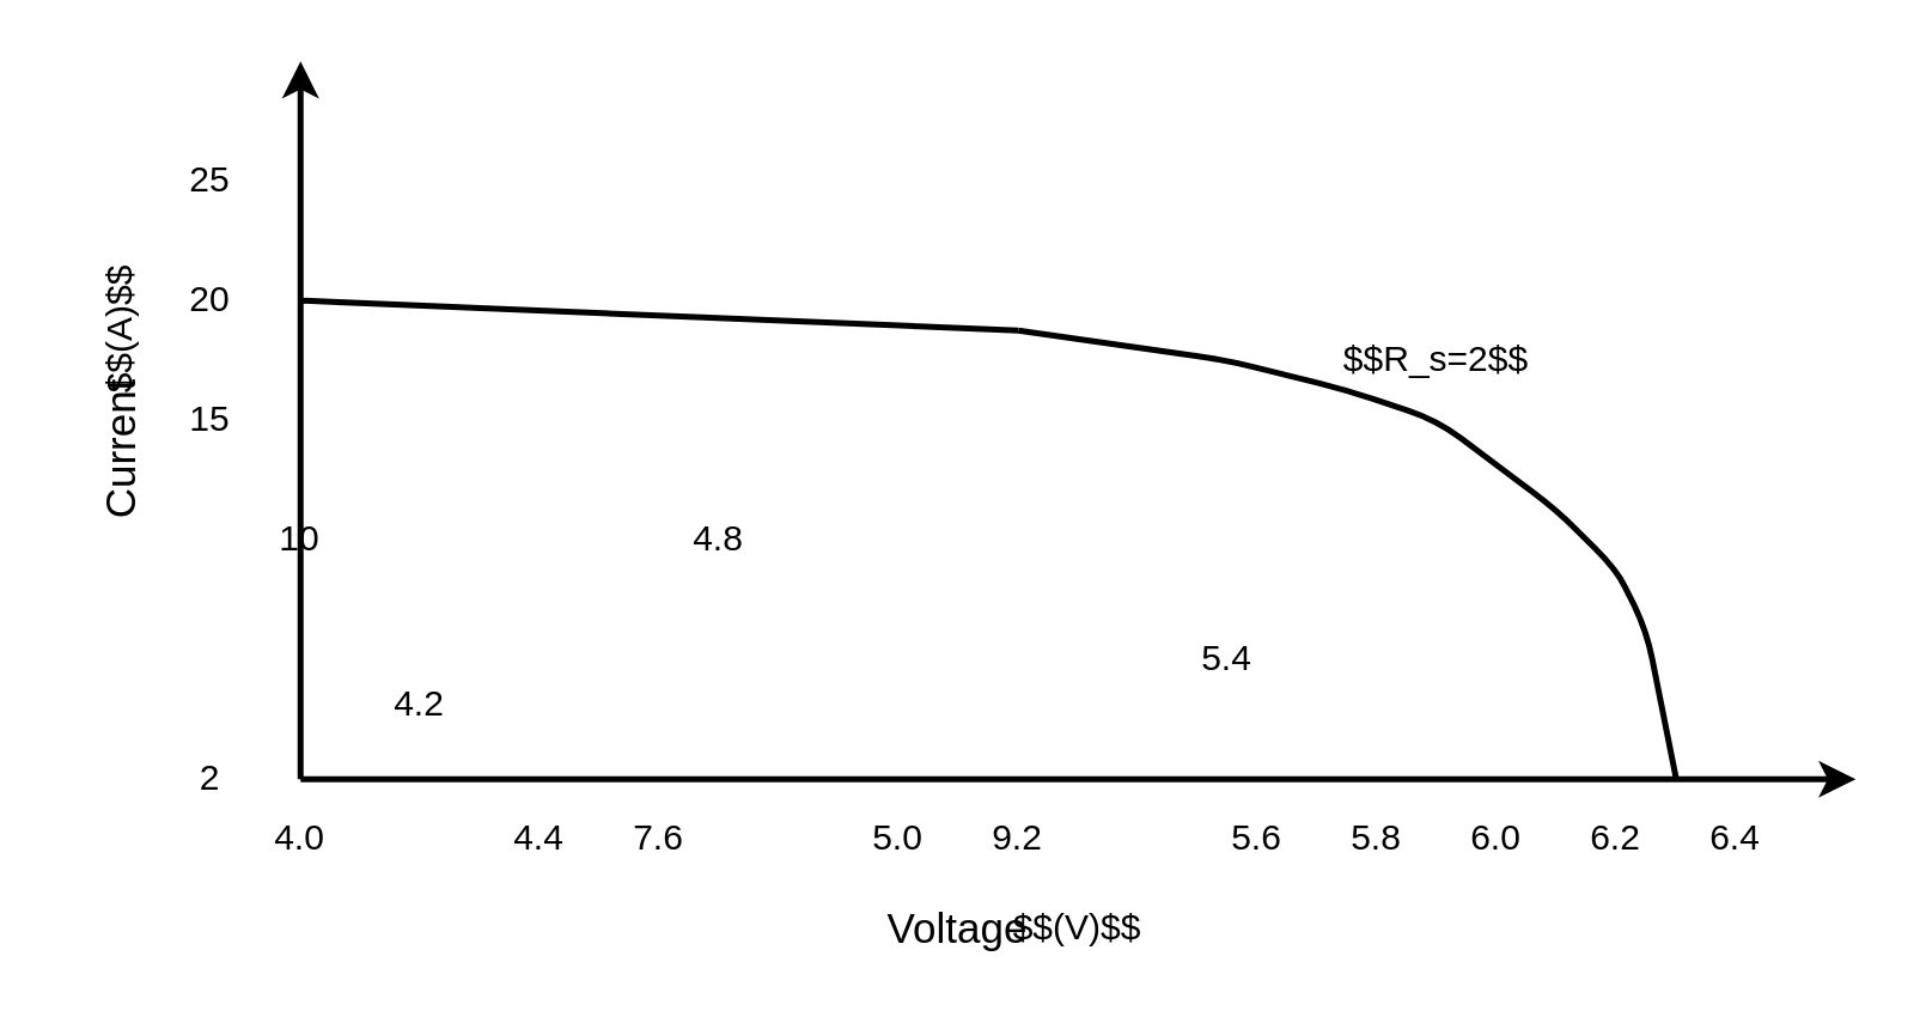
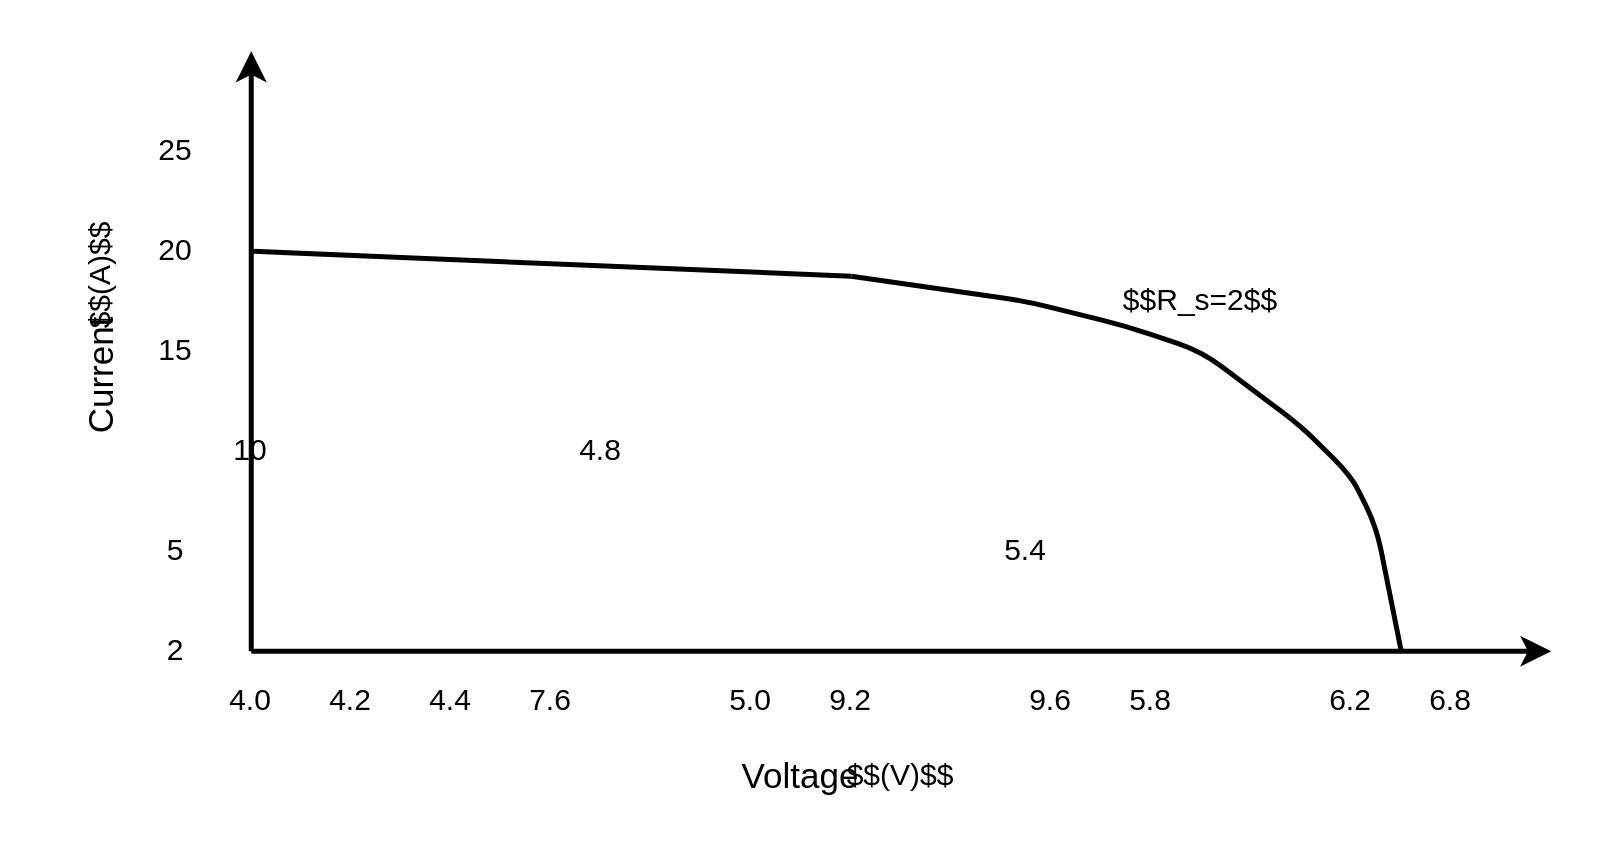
+ <mxCell id="20" value="5" style="text;html=1;strokeColor=none;fillColor=none;align=center;verticalAlign=middle;whiteSpace=wrap;rounded=0;" vertex="1" parent="1"><mxGeometry x="50" y="210" width="40" height="20" as="geometry" /></mxCell>
- <mxCell id="7" value="4.2" style="text;html=1;strokeColor=none;fillColor=none;align=center;verticalAlign=middle;whiteSpace=wrap;rounded=0;" vertex="1" parent="1"><mxGeometry x="120" y="225" width="40" height="20" as="geometry" /></mxCell>
+ <mxCell id="7" value="4.2" style="text;html=1;strokeColor=none;fillColor=none;align=center;verticalAlign=middle;whiteSpace=wrap;rounded=0;" vertex="1" parent="1"><mxGeometry x="120" y="270" width="40" height="20" as="geometry" /></mxCell>
- <mxCell id="15" value="5.6" style="text;html=1;strokeColor=none;fillColor=none;align=center;verticalAlign=middle;whiteSpace=wrap;rounded=0;" vertex="1" parent="1"><mxGeometry x="400" y="270" width="40" height="20" as="geometry" /></mxCell>
+ <mxCell id="15" value="9.6" style="text;html=1;strokeColor=none;fillColor=none;align=center;verticalAlign=middle;whiteSpace=wrap;rounded=0;" vertex="1" parent="1"><mxGeometry x="400" y="270" width="40" height="20" as="geometry" /></mxCell>
- <mxCell id="16" value="6.0" style="text;html=1;strokeColor=none;fillColor=none;align=center;verticalAlign=middle;whiteSpace=wrap;rounded=0;" vertex="1" parent="1"><mxGeometry x="480" y="270" width="40" height="20" as="geometry" /></mxCell>
- <mxCell id="18" value="6.4" style="text;html=1;strokeColor=none;fillColor=none;align=center;verticalAlign=middle;whiteSpace=wrap;rounded=0;" vertex="1" parent="1"><mxGeometry x="560" y="270" width="40" height="20" as="geometry" /></mxCell>
+ <mxCell id="18" value="6.8" style="text;html=1;strokeColor=none;fillColor=none;align=center;verticalAlign=middle;whiteSpace=wrap;rounded=0;" vertex="1" parent="1"><mxGeometry x="560" y="270" width="40" height="20" as="geometry" /></mxCell>
